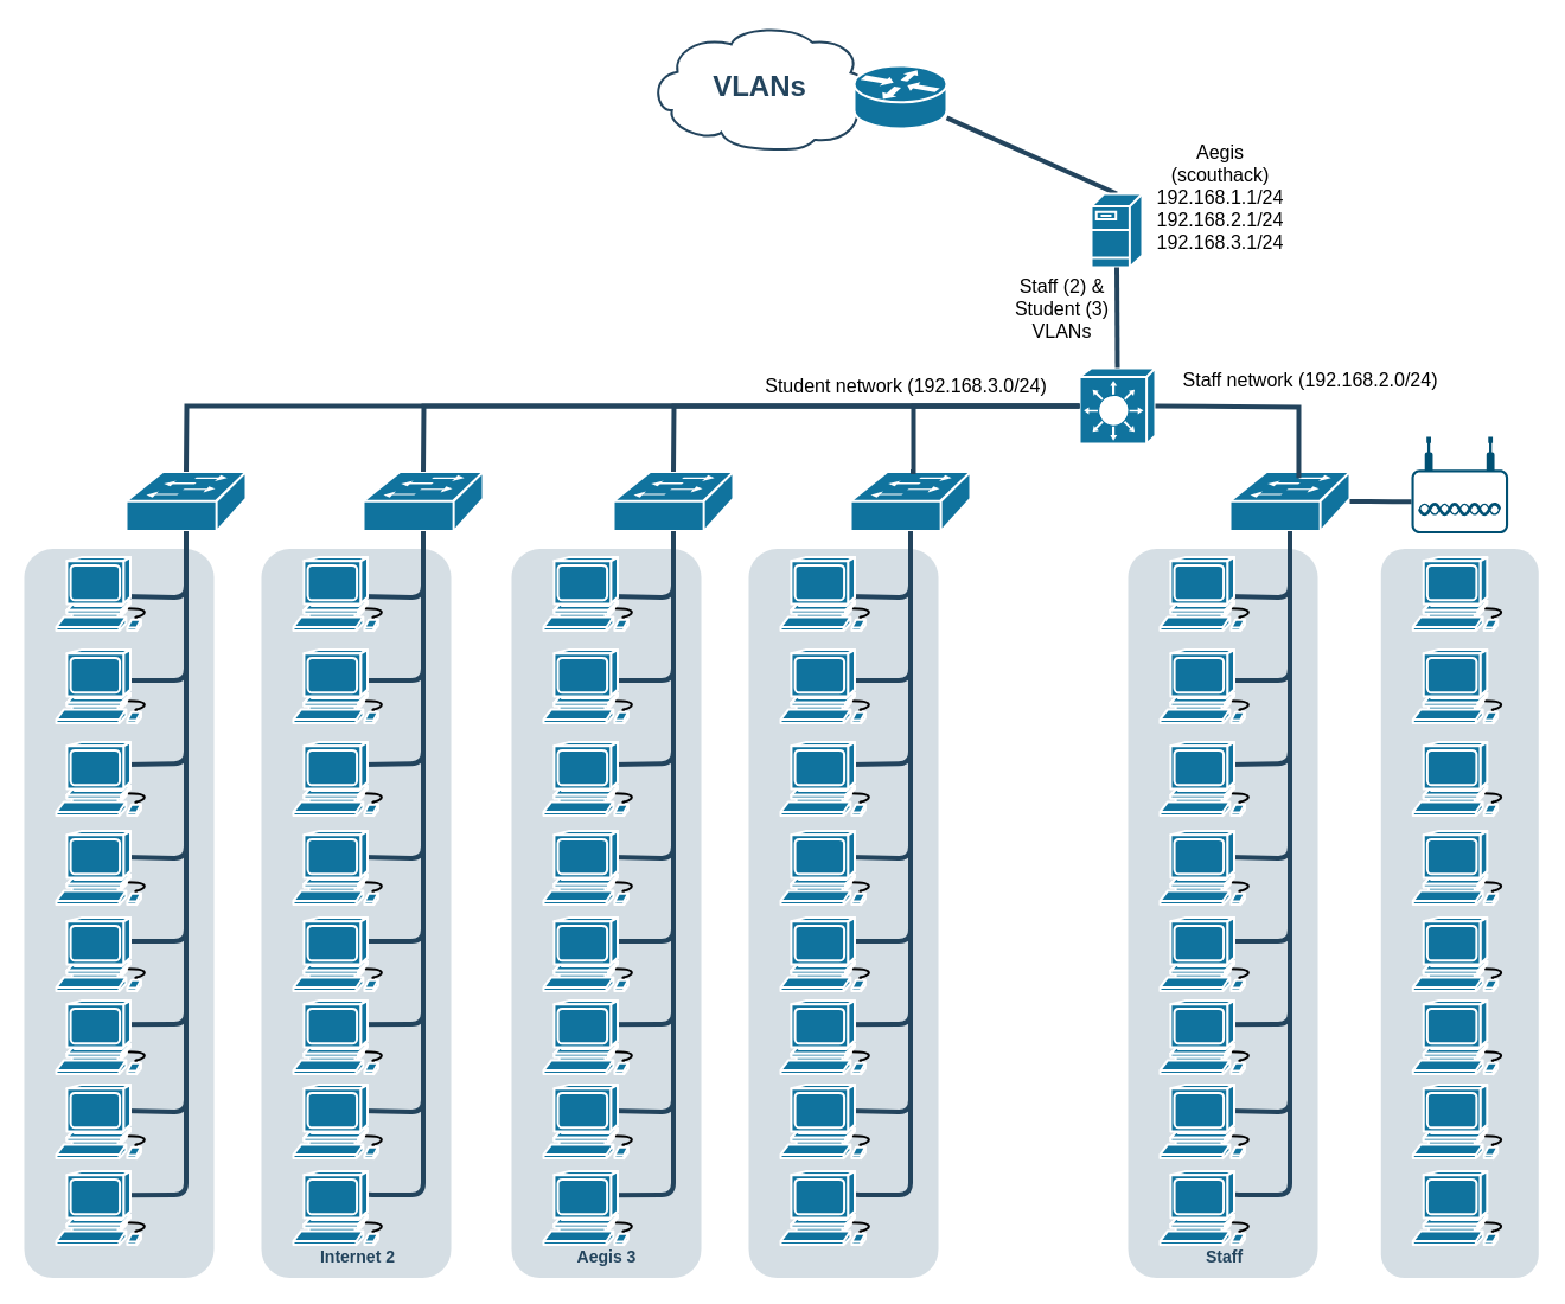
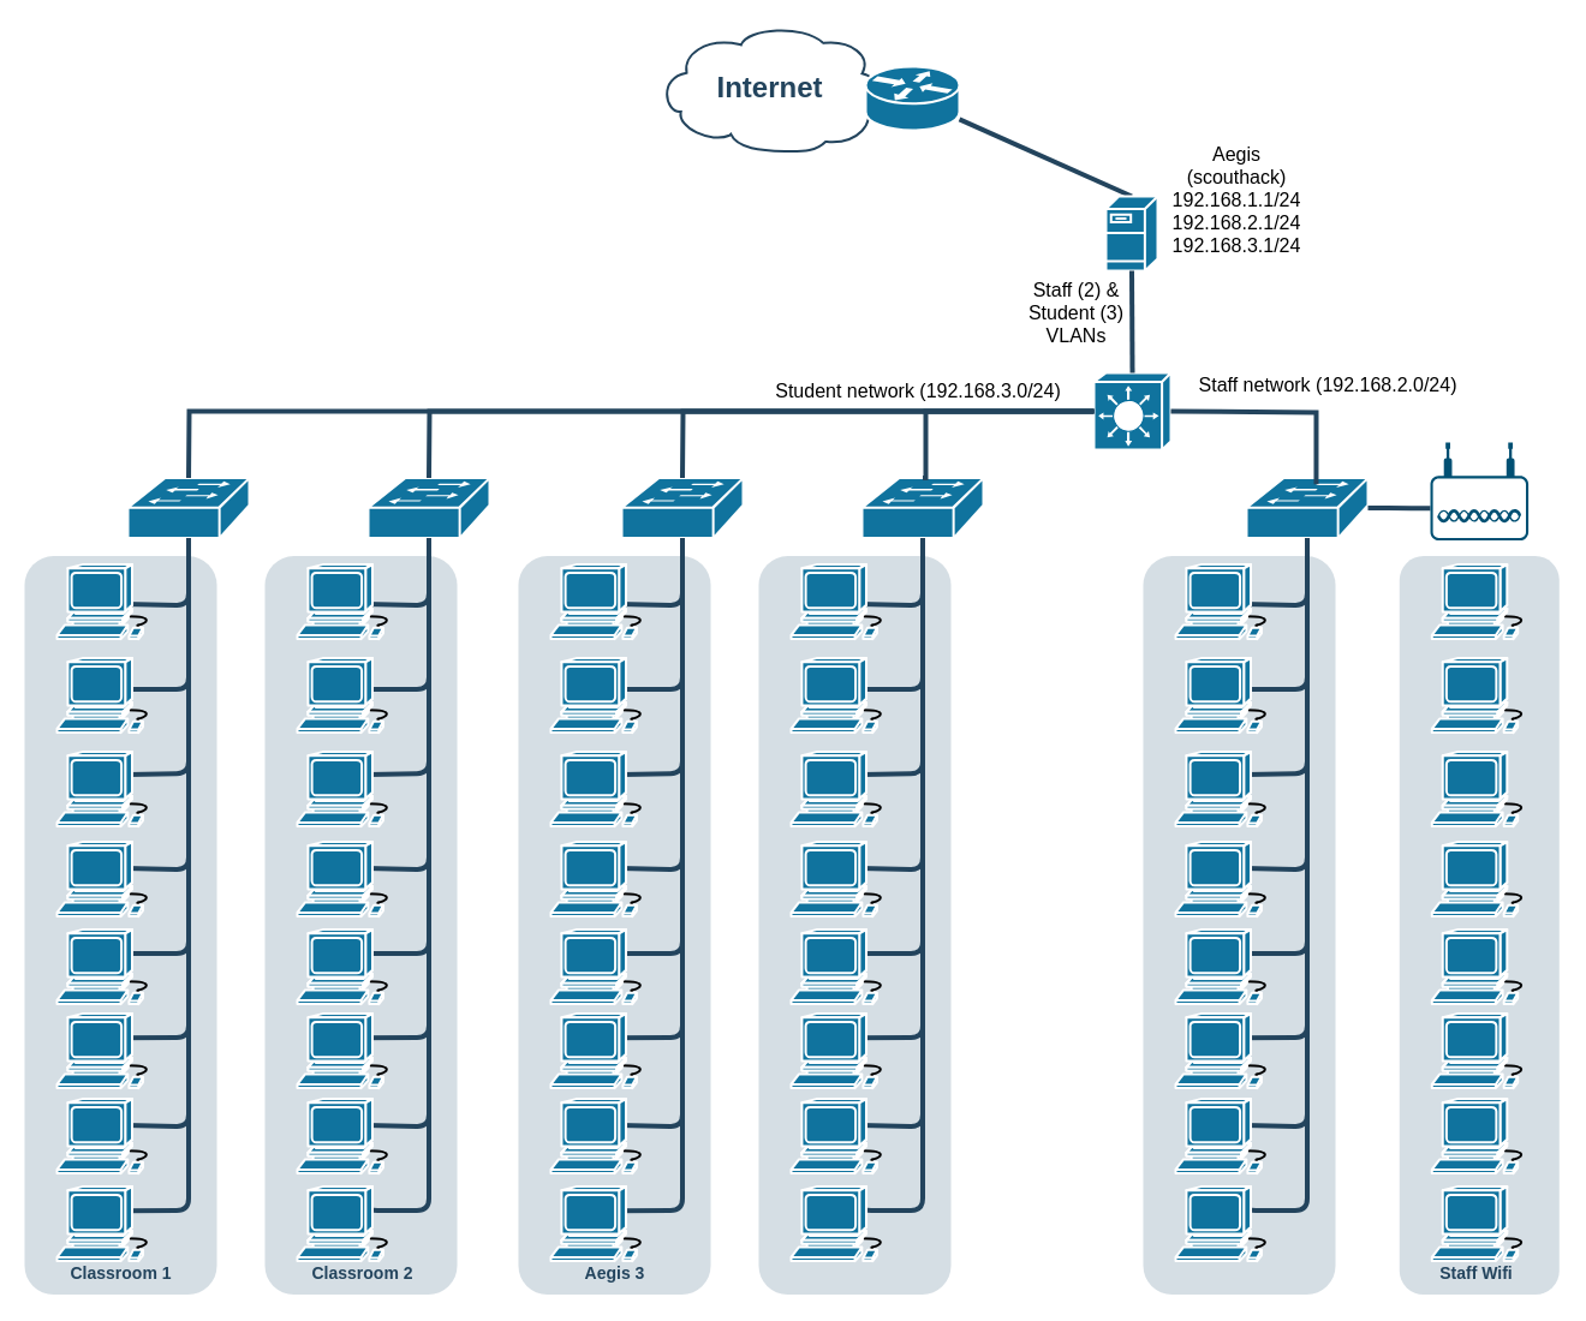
- <mxCell id="2" value="VLANs" style="shape=mxgraph.cisco.storage.cloud;html=1;dashed=0;strokeColor=#23445D;fillColor=#ffffff;strokeWidth=2;fontFamily=Helvetica;fontSize=24;fontColor=#23445D;align=center;fontStyle=1" parent="1" vertex="1"><mxGeometry x="547" y="20" width="186" height="106" as="geometry" /></mxCell>
+ <mxCell id="2" value="Internet" style="shape=mxgraph.cisco.storage.cloud;html=1;dashed=0;strokeColor=#23445D;fillColor=#ffffff;strokeWidth=2;fontFamily=Helvetica;fontSize=24;fontColor=#23445D;align=center;fontStyle=1" parent="1" vertex="1"><mxGeometry x="547" y="20" width="186" height="106" as="geometry" /></mxCell>
+ <mxCell id="17" value="Classroom 1" style="rounded=1;whiteSpace=wrap;html=1;strokeColor=none;fillColor=none;fontSize=14;fontColor=#23445D;align=center;fontStyle=1" vertex="1" parent="8"><mxGeometry x="34" y="652.0" width="93" height="20" as="geometry" /></mxCell>
- <mxCell id="100" value="Staff" style="rounded=1;whiteSpace=wrap;html=1;strokeColor=none;fillColor=none;fontSize=14;fontColor=#23445D;align=center;fontStyle=1" vertex="1" parent="91"><mxGeometry x="35" y="652.0" width="93" height="20" as="geometry" /></mxCell>
+ <mxCell id="118" value="Staff Wifi" style="rounded=1;whiteSpace=wrap;html=1;strokeColor=none;fillColor=none;fontSize=14;fontColor=#23445D;align=center;fontStyle=1" vertex="1" parent="116"><mxGeometry x="18" y="587" width="93" height="20" as="geometry" /></mxCell>
- <mxCell id="37" value="Internet 2" style="rounded=1;whiteSpace=wrap;html=1;strokeColor=none;fillColor=none;fontSize=14;fontColor=#23445D;align=center;fontStyle=1" parent="28" vertex="1"><mxGeometry x="35" y="652.0" width="93" height="20" as="geometry" /></mxCell>
+ <mxCell id="37" value="Classroom 2" style="rounded=1;whiteSpace=wrap;html=1;strokeColor=none;fillColor=none;fontSize=14;fontColor=#23445D;align=center;fontStyle=1" parent="28" vertex="1"><mxGeometry x="35" y="652.0" width="93" height="20" as="geometry" /></mxCell>
